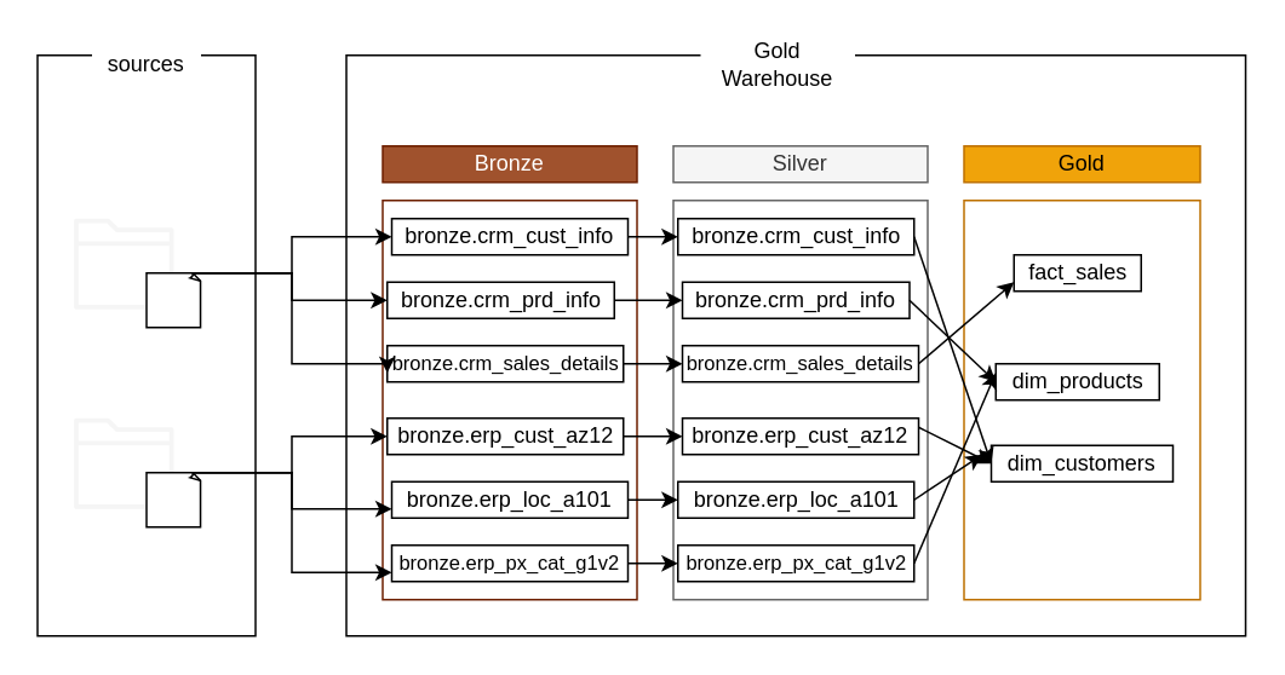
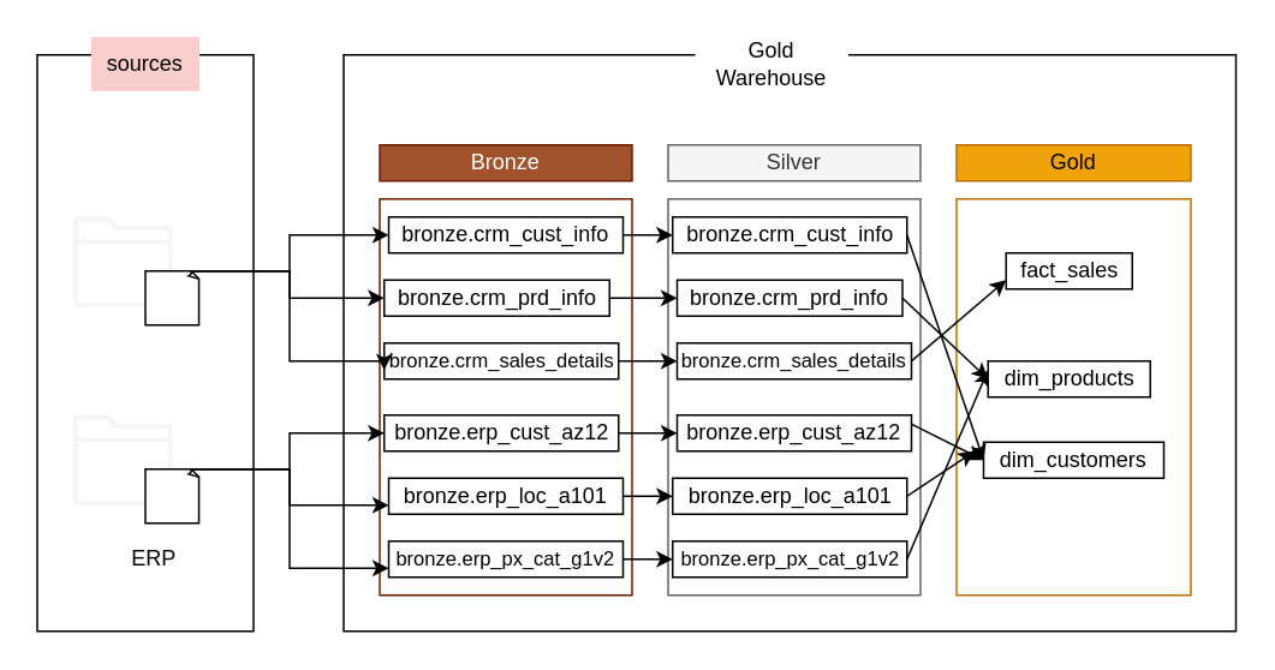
- <mxCell id="3" value="sources" style="rounded=0;whiteSpace=wrap;html=1;strokeColor=none;" parent="1" vertex="1"><mxGeometry x="50" y="20" width="60" height="30" as="geometry" /></mxCell>
+ <mxCell id="3" value="sources" style="rounded=0;whiteSpace=wrap;html=1;strokeColor=none;fillColor=#f8cecc;" parent="1" vertex="1"><mxGeometry x="50" y="20" width="60" height="30" as="geometry" /></mxCell>
+ <mxCell id="22" value="ERP" style="rounded=0;whiteSpace=wrap;html=1;strokeColor=none;" parent="1" vertex="1"><mxGeometry x="60" y="300" width="50" height="20" as="geometry" /></mxCell>
